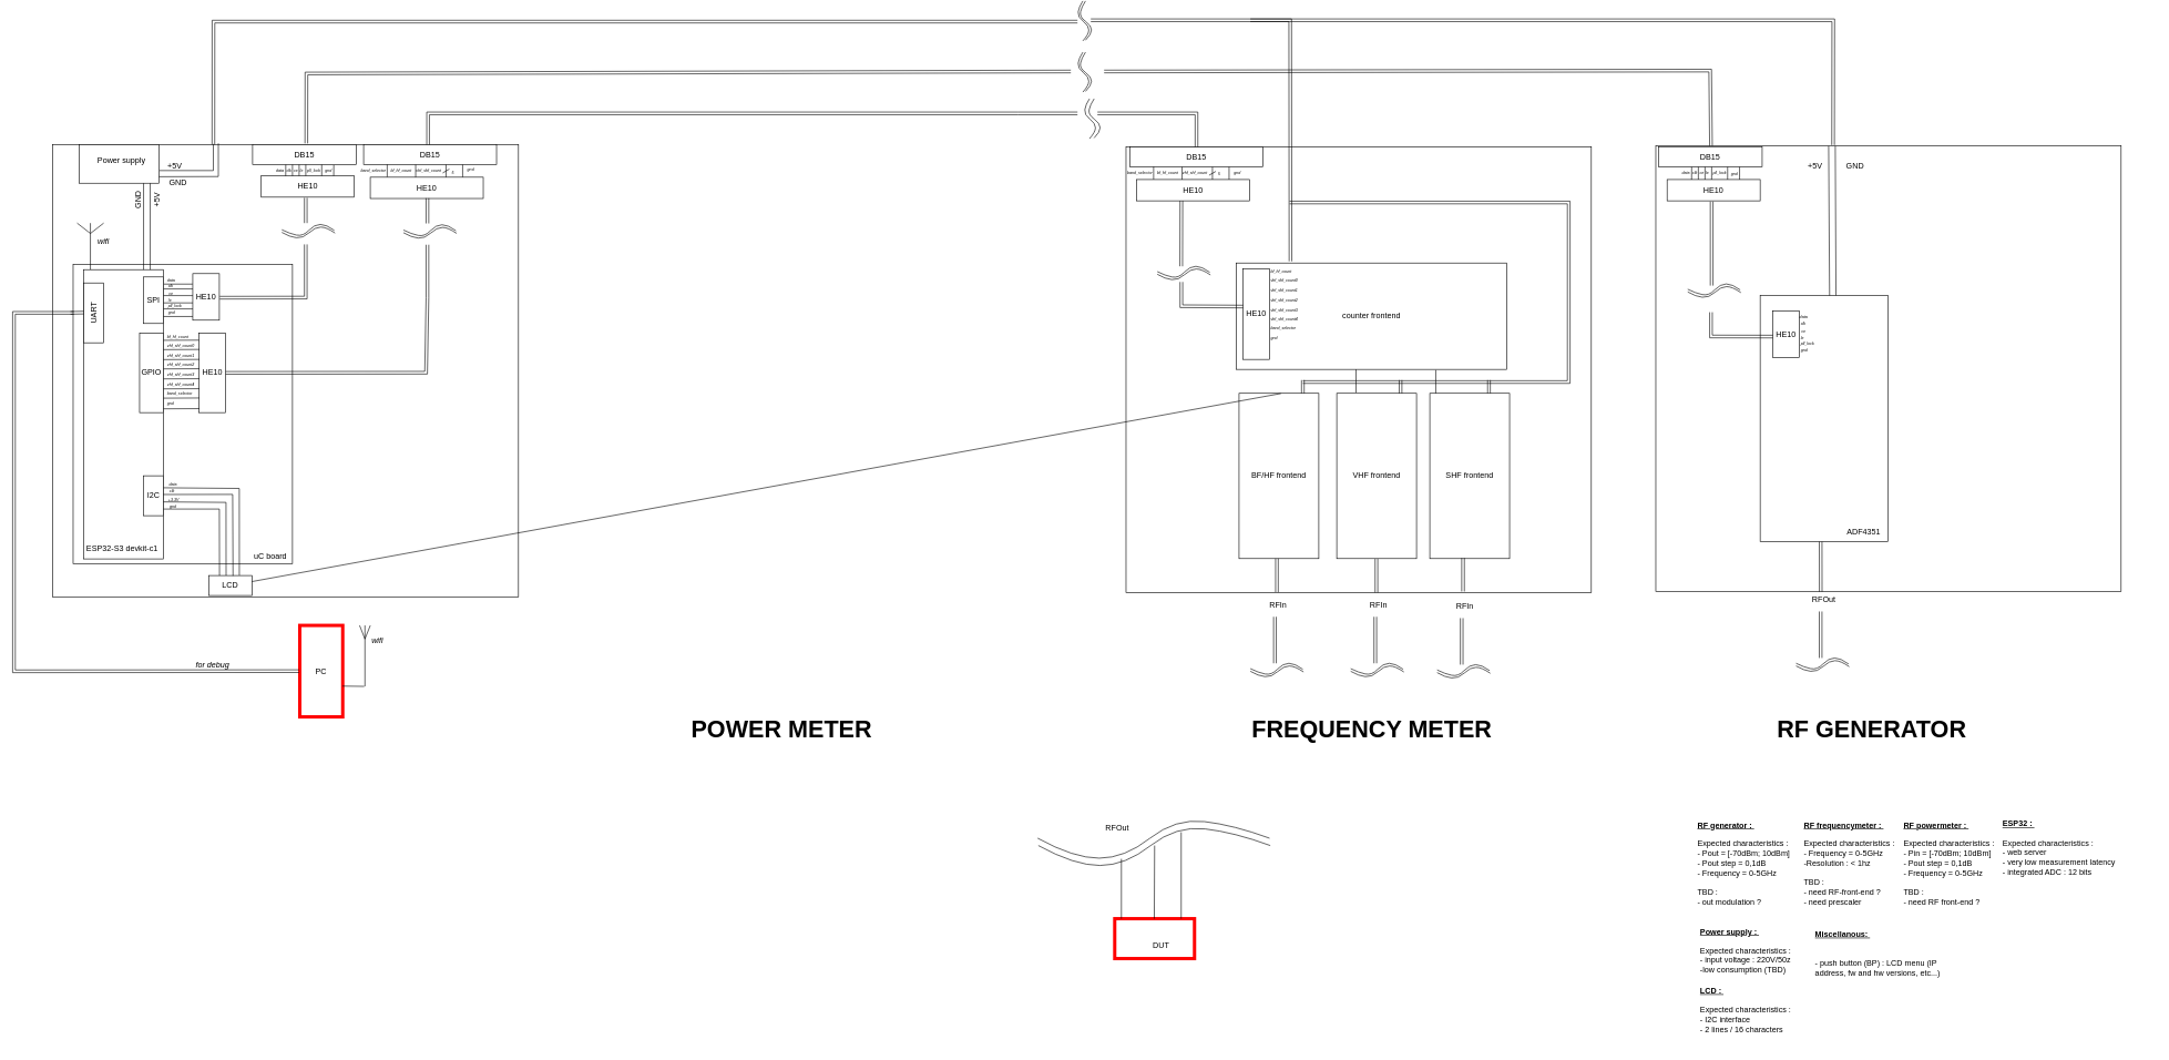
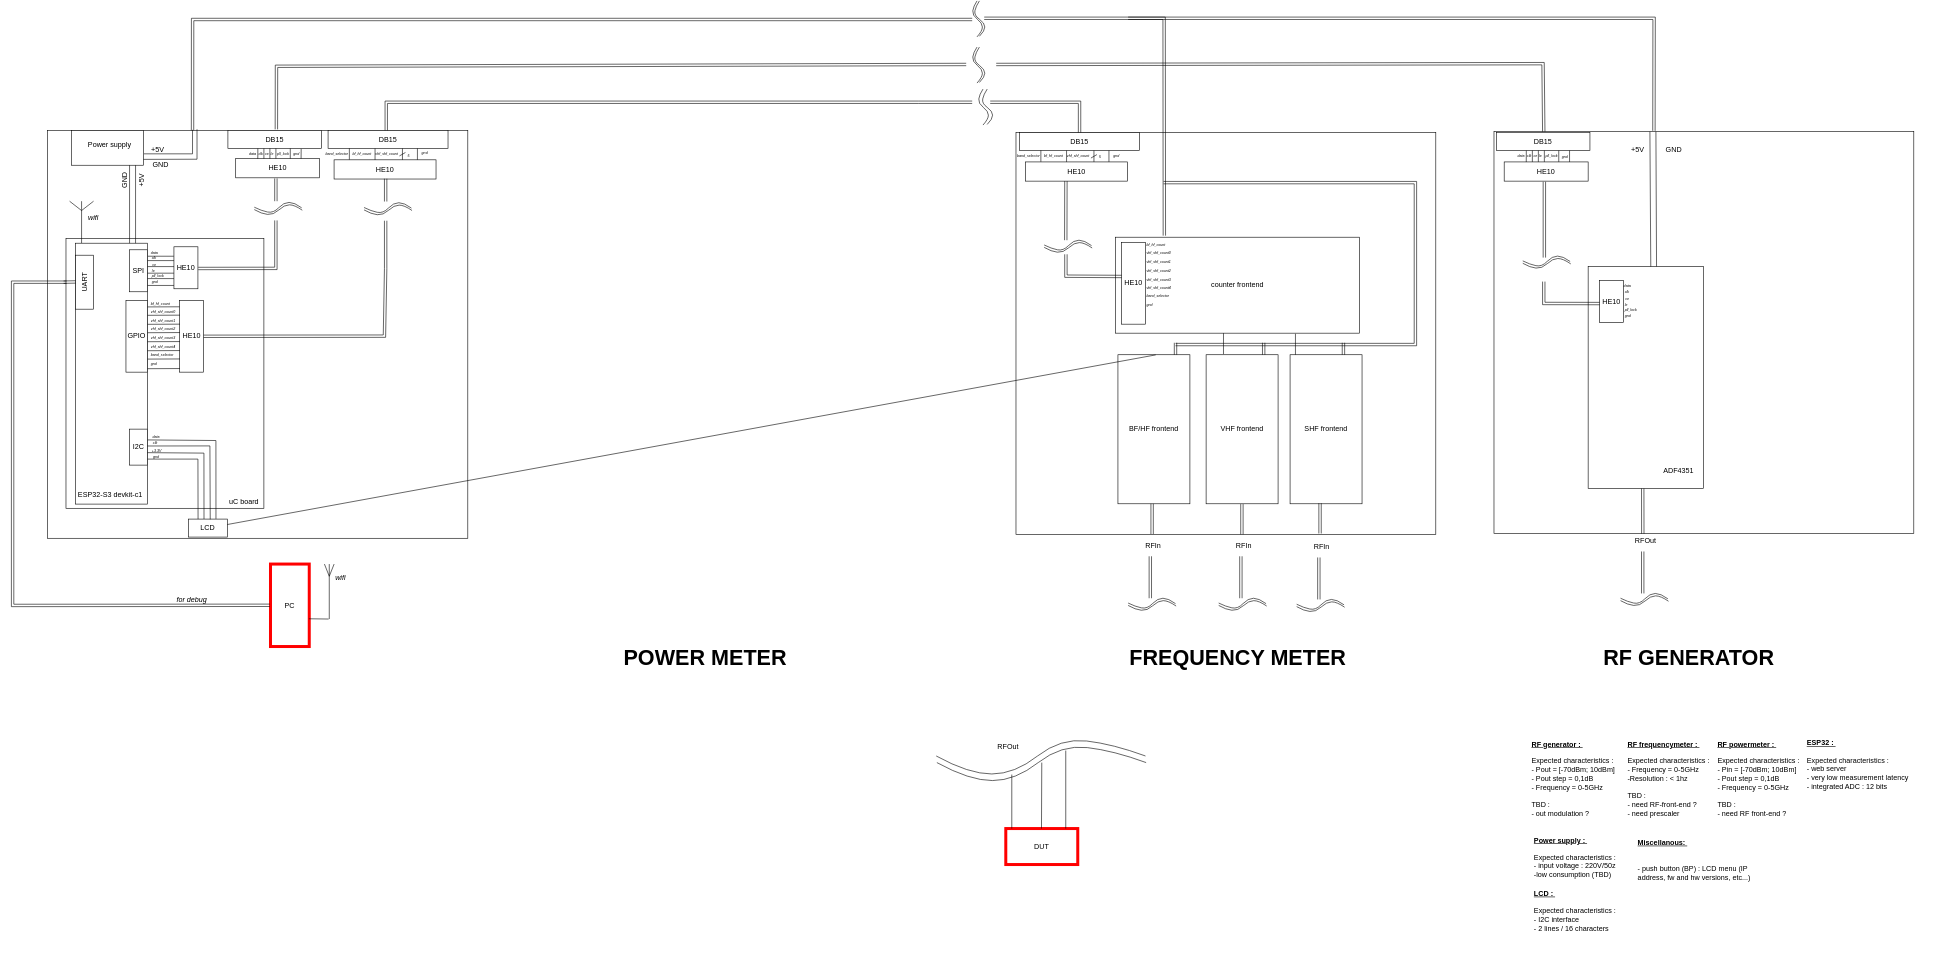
- <mxCell id="74" value="ADF4351" style="text;html=1;align=center;verticalAlign=middle;whiteSpace=wrap;rounded=0;" vertex="1" parent="1"><mxGeometry x="2773" y="784" width="60" height="30" as="geometry" /></mxCell>
+ <mxCell id="74" value="ADF4351" style="text;html=1;align=center;verticalAlign=middle;whiteSpace=wrap;rounded=0;" vertex="1" parent="1"><mxGeometry x="2768" y="769" width="60" height="30" as="geometry" /></mxCell>
- <mxCell id="130" value="DUT" style="text;html=1;align=center;verticalAlign=middle;whiteSpace=wrap;rounded=0;perimeterSpacing=10;" parent="128" vertex="1"><mxGeometry x="40" y="25" width="60" height="30" as="geometry" /></mxCell>
+ <mxCell id="130" value="DUT" style="text;html=1;align=center;verticalAlign=middle;whiteSpace=wrap;rounded=0;perimeterSpacing=10;" parent="128" vertex="1"><mxGeometry x="30" y="15" width="60" height="30" as="geometry" /></mxCell>
